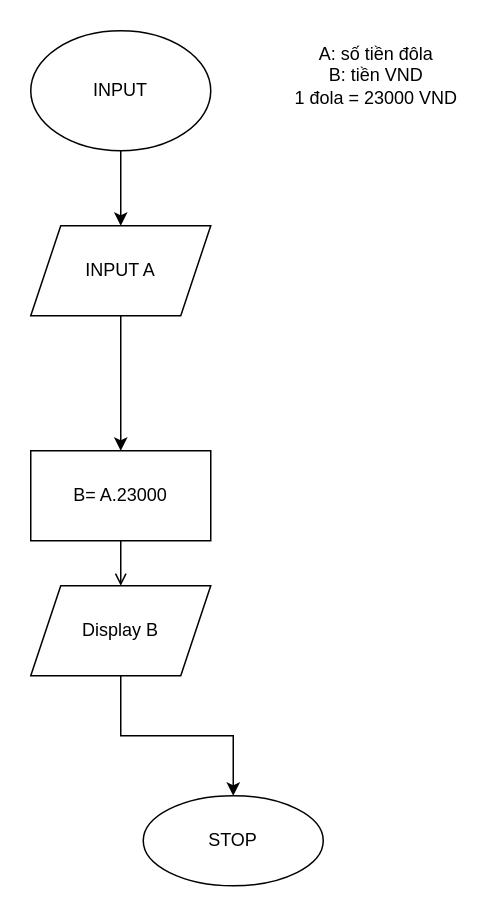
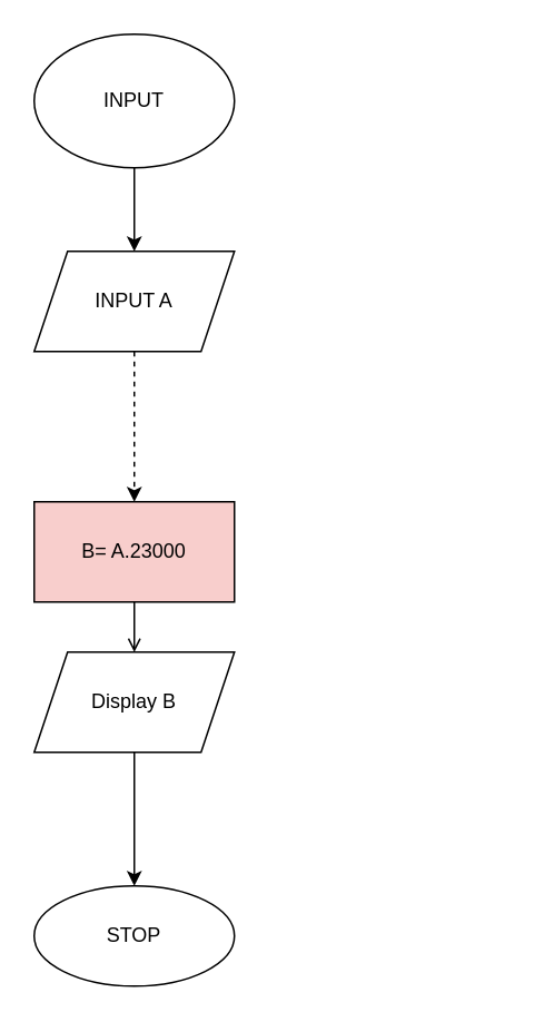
- <mxCell id="11" value="A: số tiền đôla&lt;br&gt;B: tiền VND&lt;br&gt;1 đola = 23000 VND" style="text;html=1;align=center;verticalAlign=middle;resizable=0;points=[];autosize=1;strokeColor=none;fillColor=none;" vertex="1" parent="1"><mxGeometry x="190" y="25" width="120" height="50" as="geometry" /></mxCell>
- <mxCell id="4" value="" style="edgeStyle=orthogonalEdgeStyle;rounded=0;orthogonalLoop=1;jettySize=auto;html=1;" edge="1" parent="1" source="5" target="7"><mxGeometry relative="1" as="geometry" /></mxCell>
+ <mxCell id="4" value="" style="edgeStyle=orthogonalEdgeStyle;rounded=0;orthogonalLoop=1;jettySize=auto;html=1;dashed=1;" edge="1" parent="1" source="5" target="7"><mxGeometry relative="1" as="geometry" /></mxCell>
- <mxCell id="7" value="B= A.23000" style="whiteSpace=wrap;html=1;" vertex="1" parent="1"><mxGeometry x="20" y="300" width="120" height="60" as="geometry" /></mxCell>
+ <mxCell id="7" value="B= A.23000" style="whiteSpace=wrap;html=1;fillColor=#f8cecc;" vertex="1" parent="1"><mxGeometry x="20" y="300" width="120" height="60" as="geometry" /></mxCell>
- <mxCell id="10" value="STOP" style="ellipse;whiteSpace=wrap;html=1;" vertex="1" parent="1"><mxGeometry x="95" y="530" width="120" height="60" as="geometry" /></mxCell>
+ <mxCell id="10" value="STOP" style="ellipse;whiteSpace=wrap;html=1;" vertex="1" parent="1"><mxGeometry x="20" y="530" width="120" height="60" as="geometry" /></mxCell>
